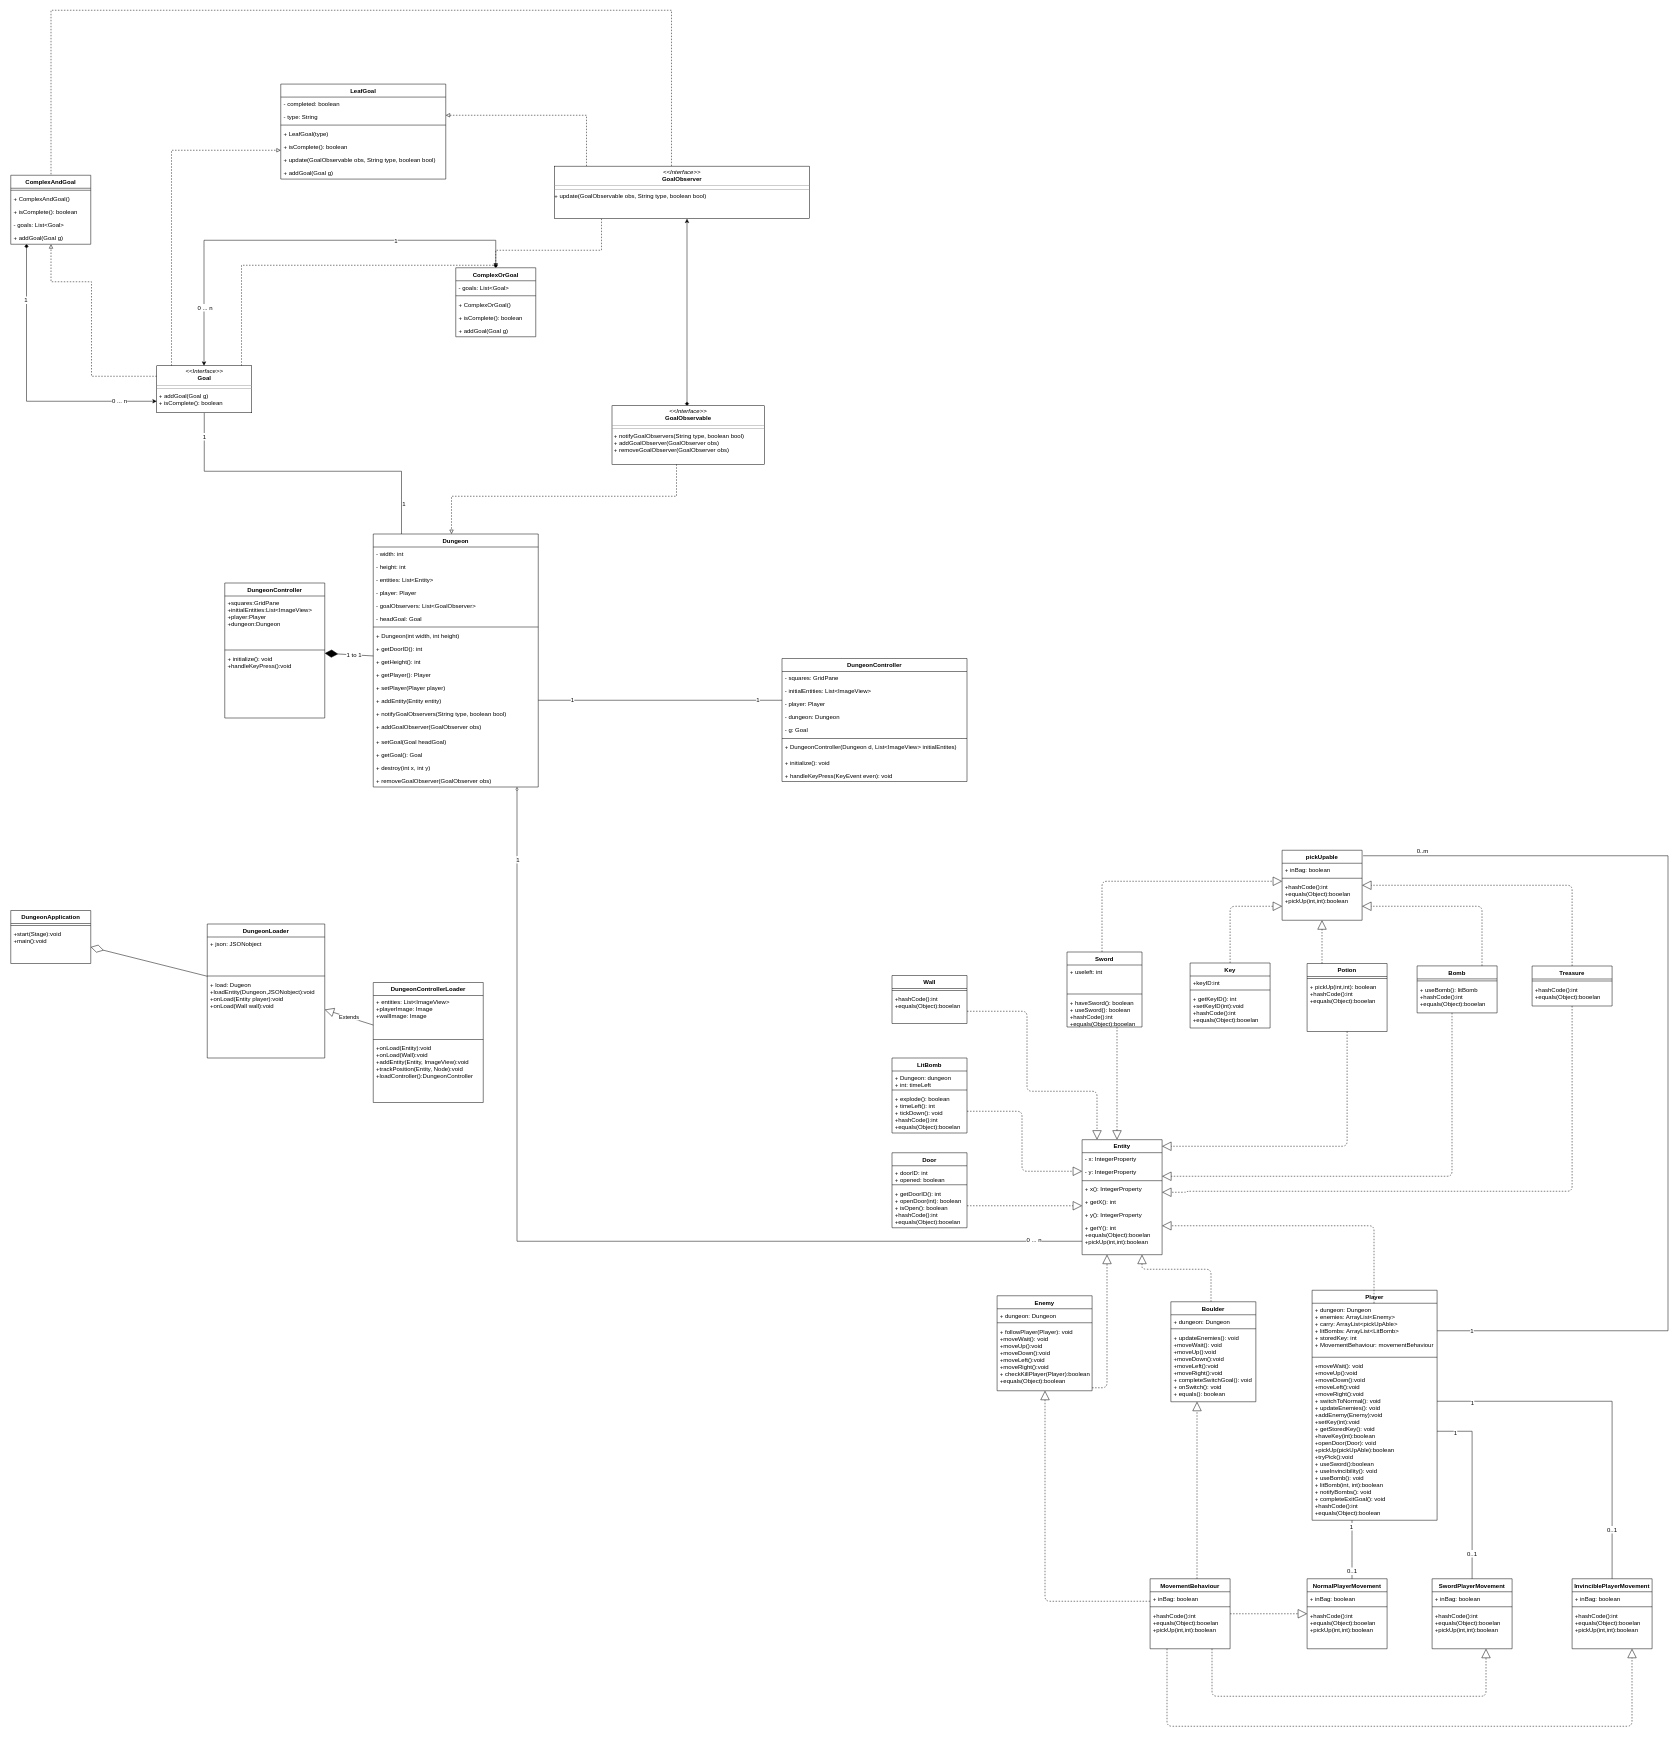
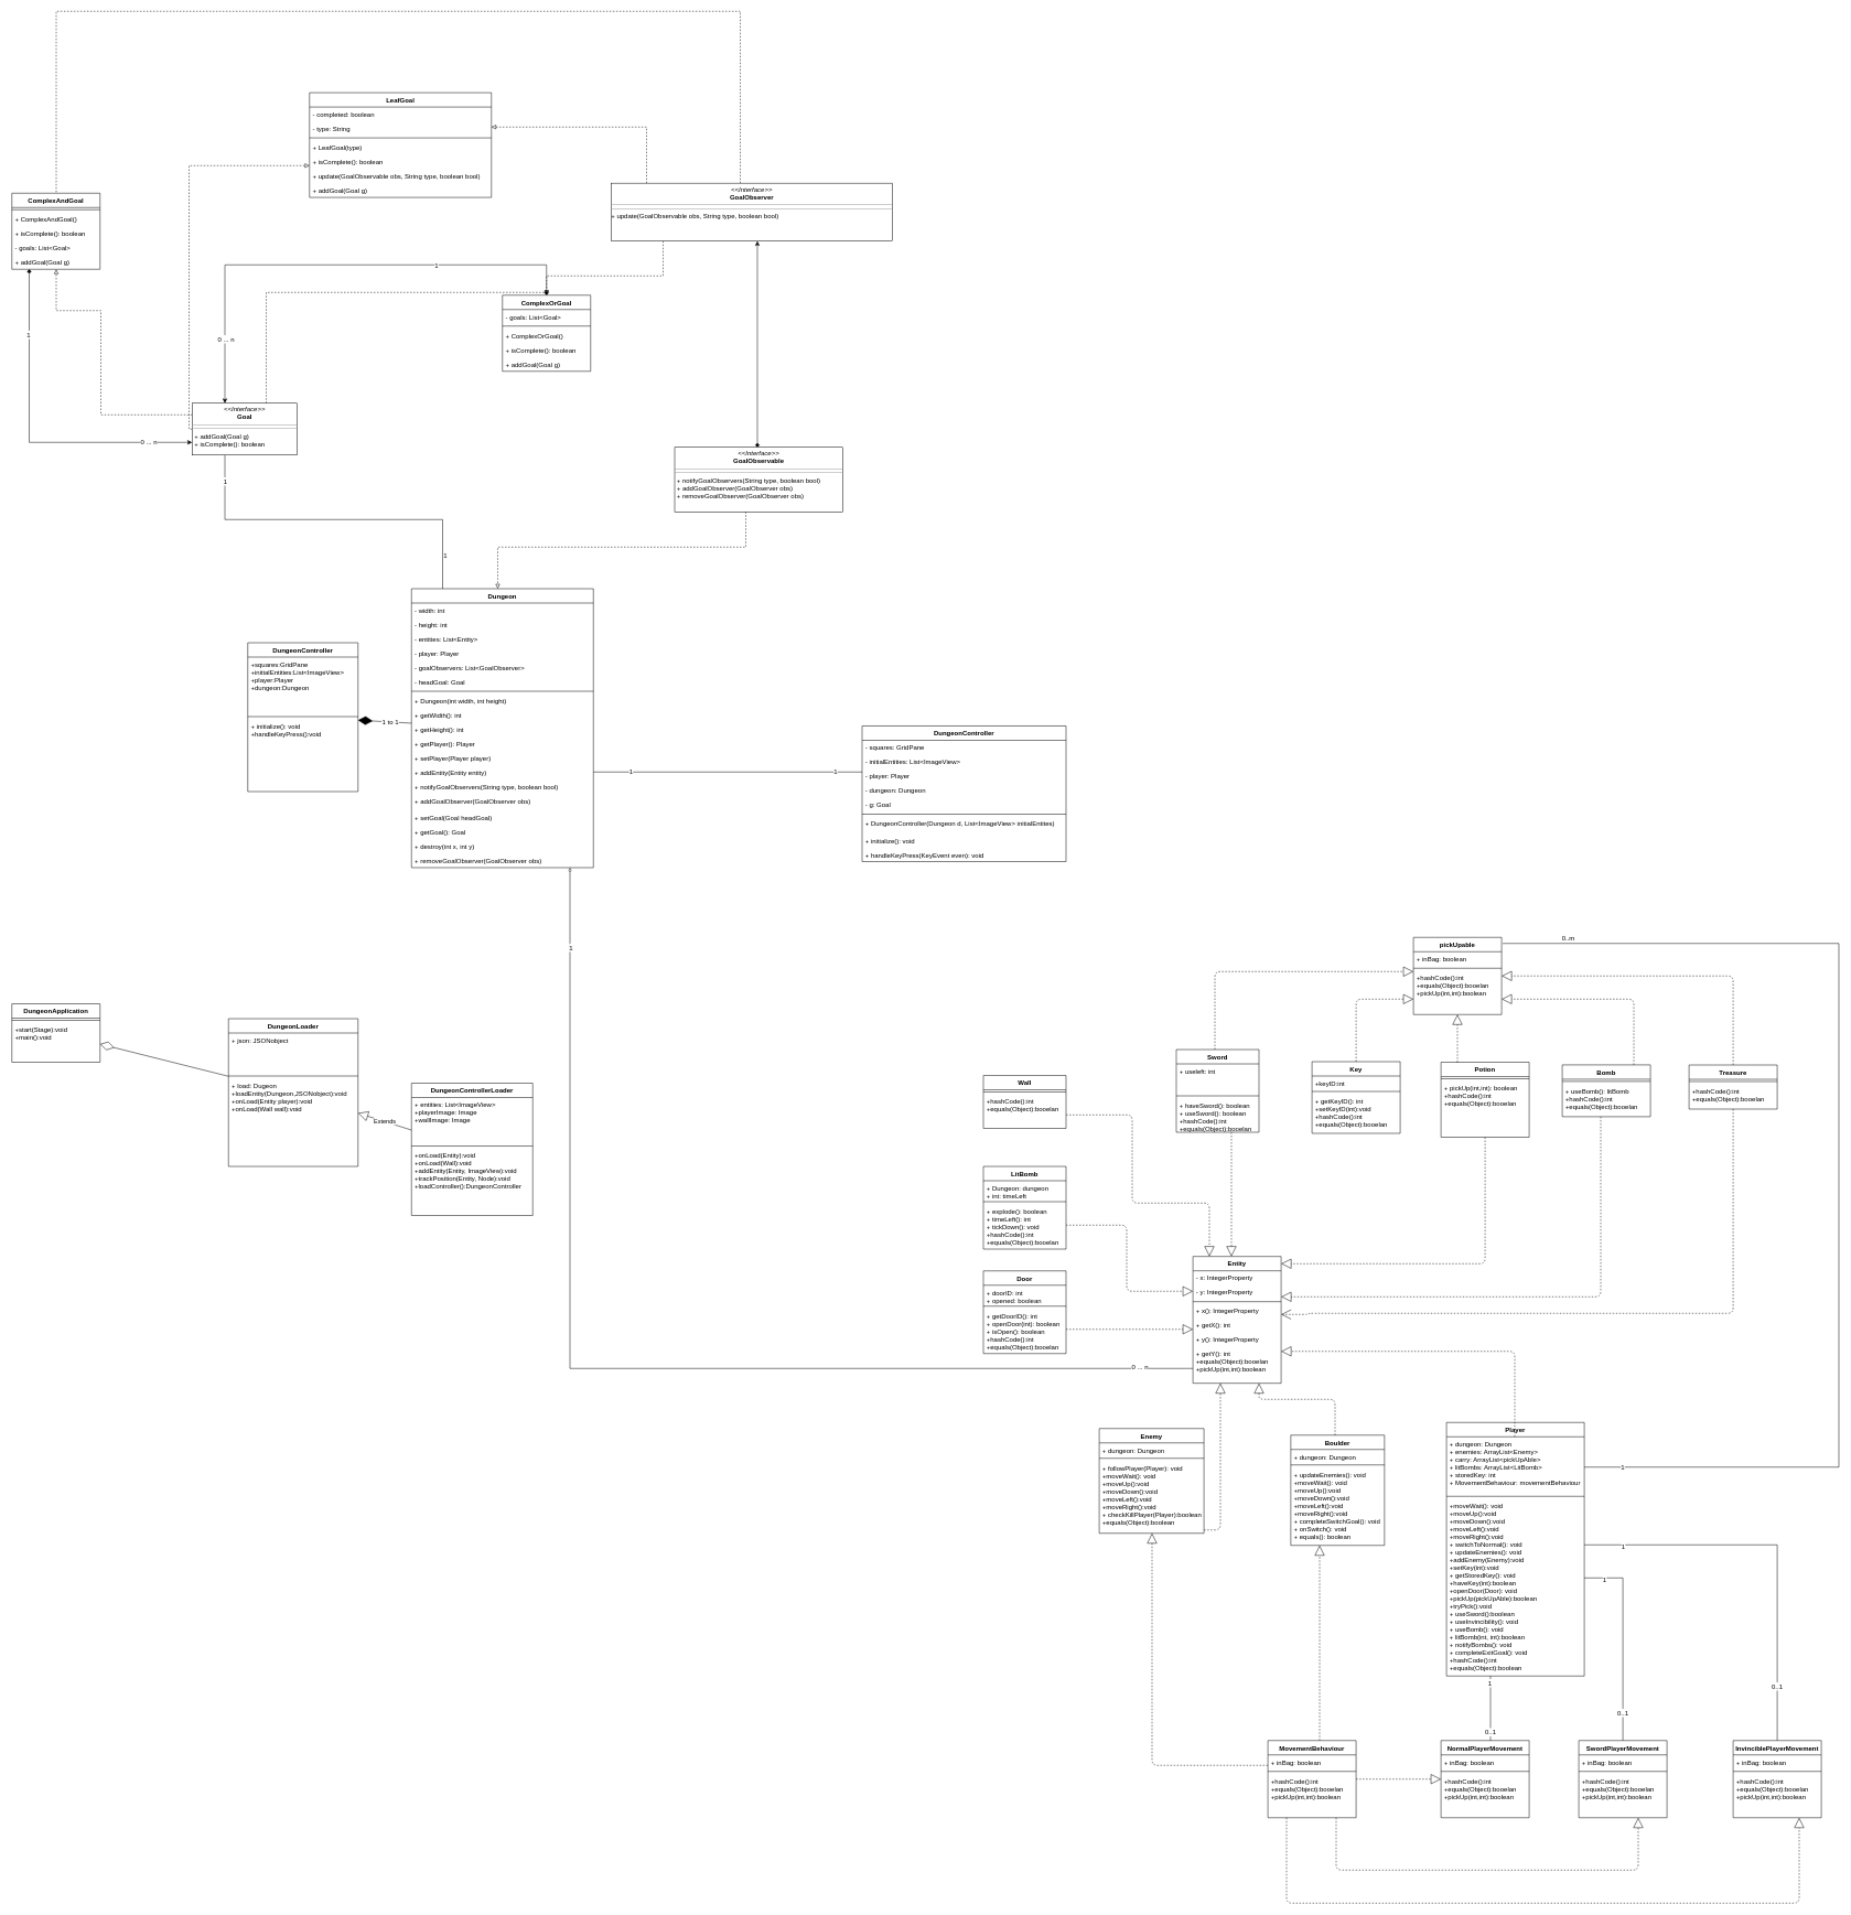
- <mxCell id="37" value="&lt;p style=&quot;margin: 0px ; margin-top: 4px ; text-align: center&quot;&gt;&lt;i&gt;&amp;lt;&amp;lt;Interface&amp;gt;&amp;gt;&lt;/i&gt;&lt;br&gt;&lt;b&gt;Goal&lt;/b&gt;&lt;br&gt;&lt;/p&gt;&lt;hr size=&quot;1&quot;&gt;&lt;hr size=&quot;1&quot;&gt;&lt;p style=&quot;margin: 0px ; margin-left: 4px&quot;&gt;+ addGoal(Goal g)&lt;br&gt;&lt;/p&gt;&lt;p style=&quot;margin: 0px ; margin-left: 4px&quot;&gt;+ isComplete(): boolean&lt;br&gt;&lt;/p&gt;" style="verticalAlign=top;align=left;overflow=fill;fontSize=12;fontFamily=Helvetica;html=1;" parent="1" vertex="1"><mxGeometry x="312.5" y="731" width="190" height="94" as="geometry" /></mxCell>
+ <mxCell id="37" value="&lt;p style=&quot;margin: 0px ; margin-top: 4px ; text-align: center&quot;&gt;&lt;i&gt;&amp;lt;&amp;lt;Interface&amp;gt;&amp;gt;&lt;/i&gt;&lt;br&gt;&lt;b&gt;Goal&lt;/b&gt;&lt;br&gt;&lt;/p&gt;&lt;hr size=&quot;1&quot;&gt;&lt;hr size=&quot;1&quot;&gt;&lt;p style=&quot;margin: 0px ; margin-left: 4px&quot;&gt;+ addGoal(Goal g)&lt;br&gt;&lt;/p&gt;&lt;p style=&quot;margin: 0px ; margin-left: 4px&quot;&gt;+ isComplete(): boolean&lt;br&gt;&lt;/p&gt;" style="verticalAlign=top;align=left;overflow=fill;fontSize=12;fontFamily=Helvetica;html=1;" parent="1" vertex="1"><mxGeometry x="347.5" y="731" width="190" height="94" as="geometry" /></mxCell>
- <mxCell id="80" value="+ getDoorID(): int" style="text;strokeColor=none;fillColor=none;align=left;verticalAlign=top;spacingLeft=4;spacingRight=4;overflow=hidden;rotatable=0;points=[[0,0.5],[1,0.5]];portConstraint=eastwest;" parent="71" vertex="1"><mxGeometry y="216" width="330" height="26" as="geometry" /></mxCell>
+ <mxCell id="80" value="+ getWidth(): int" style="text;strokeColor=none;fillColor=none;align=left;verticalAlign=top;spacingLeft=4;spacingRight=4;overflow=hidden;rotatable=0;points=[[0,0.5],[1,0.5]];portConstraint=eastwest;" parent="71" vertex="1"><mxGeometry y="216" width="330" height="26" as="geometry" /></mxCell>
- <mxCell id="138" value="" style="endArrow=block;endSize=16;endFill=0;html=1;edgeStyle=orthogonalEdgeStyle;dashed=1;" edge="1" parent="1" source="123" target="97"><mxGeometry x="-0.027" width="160" relative="1" as="geometry"><mxPoint x="2873" y="2035.311" as="sourcePoint" /><mxPoint x="2373.214" y="2362" as="targetPoint" /><Array as="points"><mxPoint x="3143" y="2382" /><mxPoint x="2373" y="2382" /><mxPoint x="2373" y="2384" /></Array><mxPoint y="1" as="offset" /></mxGeometry></mxCell>
+ <mxCell id="138" value="" style="endArrow=open;endSize=16;endFill=0;html=1;edgeStyle=orthogonalEdgeStyle;dashed=1;" edge="1" parent="1" source="123" target="97"><mxGeometry x="-0.027" width="160" relative="1" as="geometry"><mxPoint x="2873" y="2035.311" as="sourcePoint" /><mxPoint x="2373.214" y="2362" as="targetPoint" /><Array as="points"><mxPoint x="3143" y="2382" /><mxPoint x="2373" y="2382" /><mxPoint x="2373" y="2384" /></Array><mxPoint y="1" as="offset" /></mxGeometry></mxCell>
